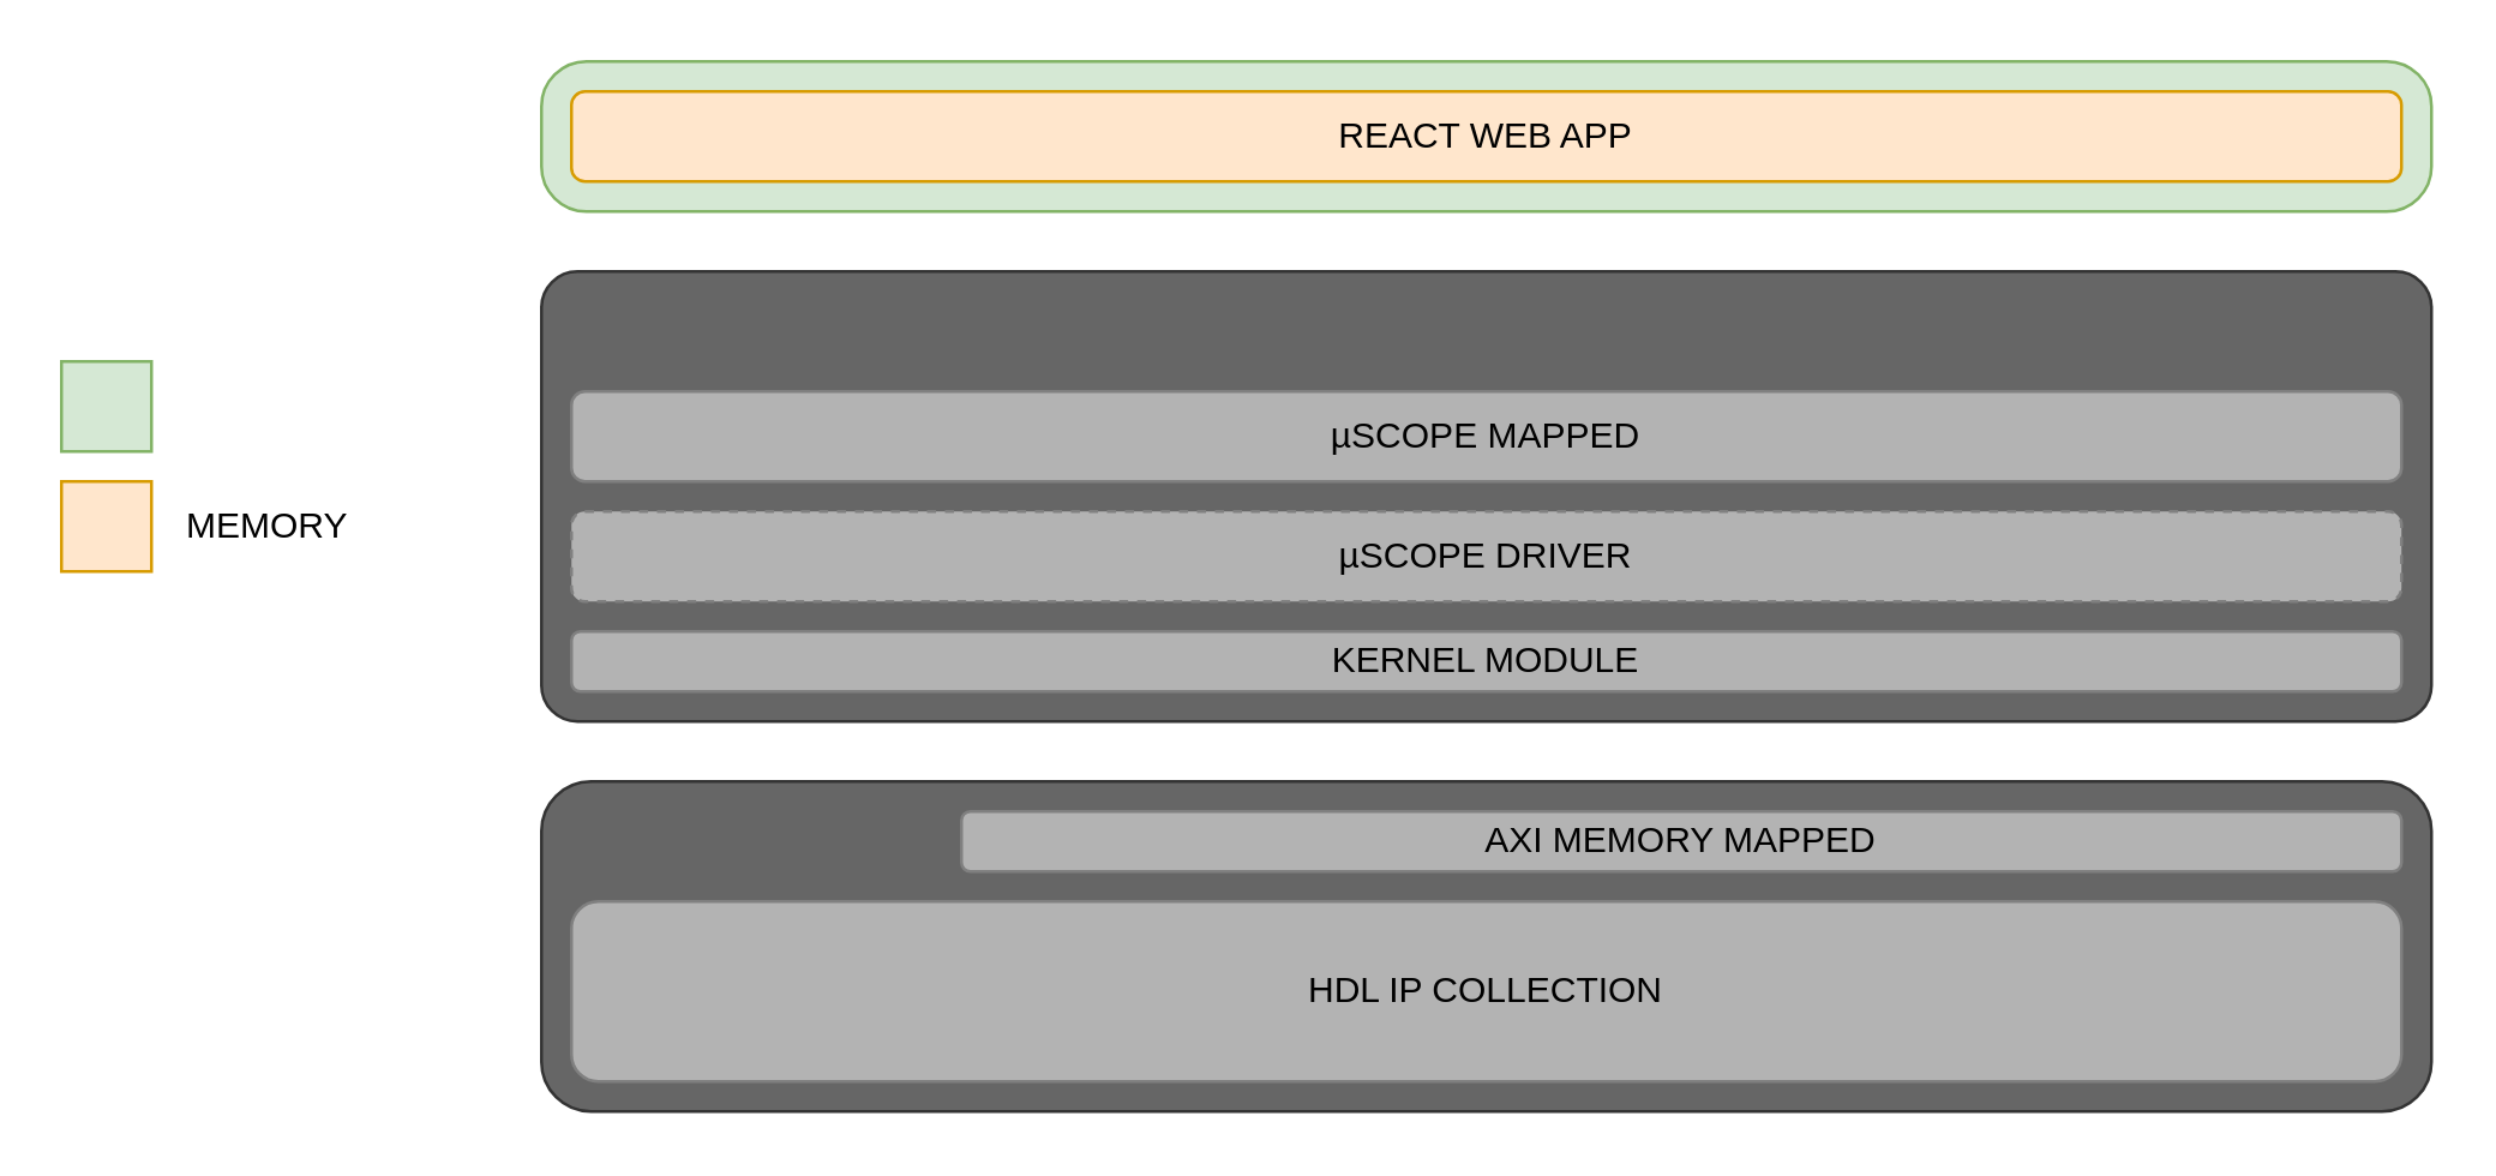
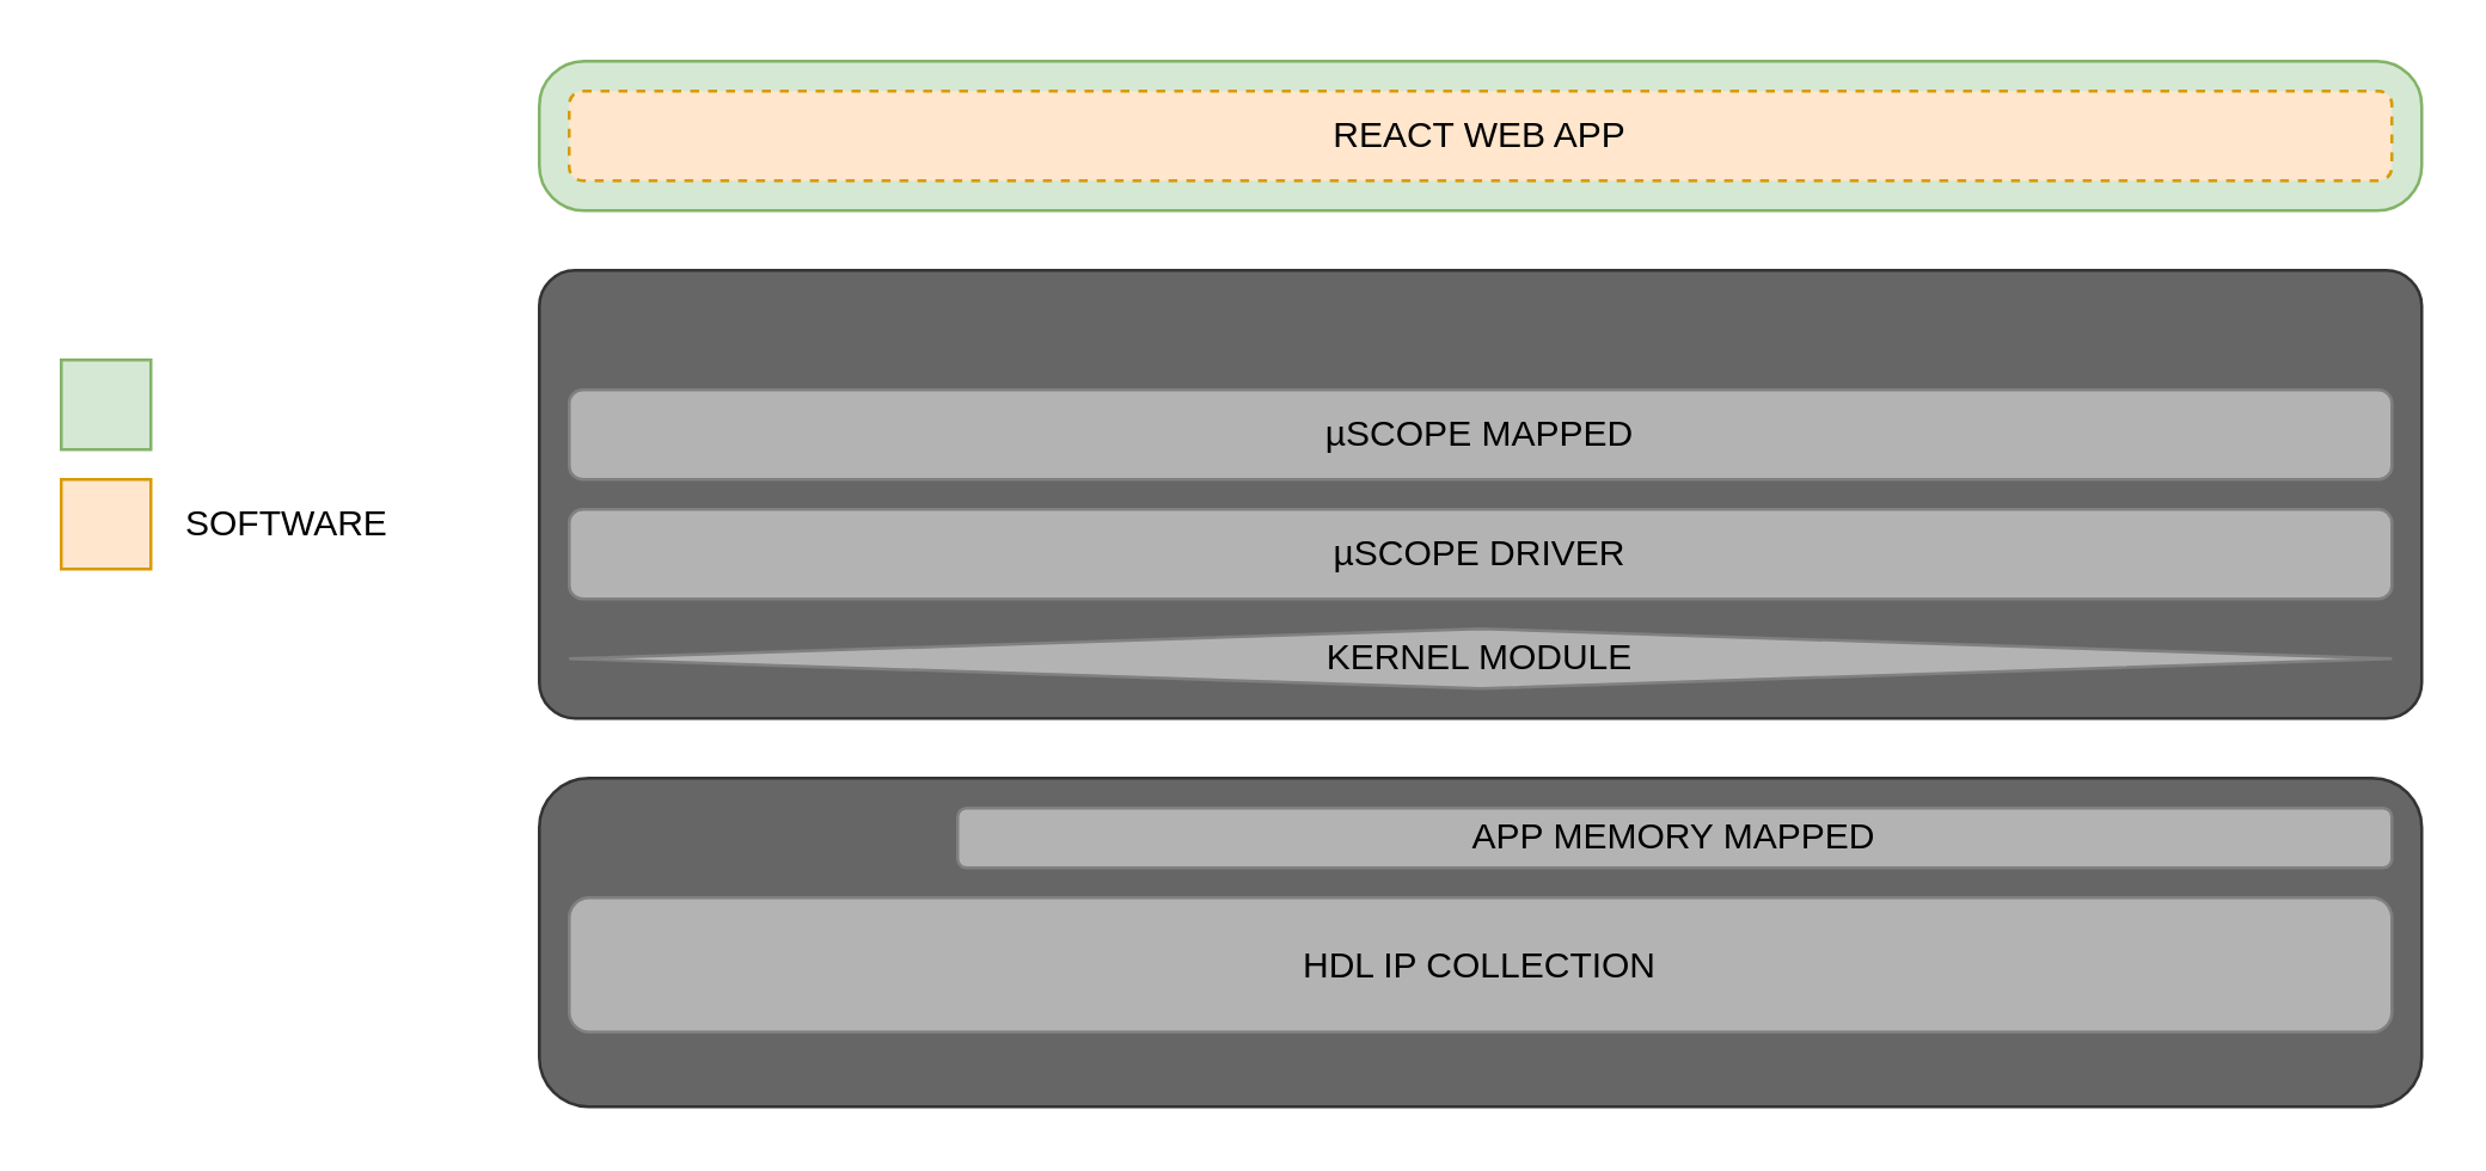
- <mxCell id="9" value="REACT WEB APP" style="rounded=1;whiteSpace=wrap;html=1;fillColor=#ffe6cc;strokeColor=#d79b00;strokeWidth=1;" parent="7" vertex="1"><mxGeometry x="10" y="10" width="610" height="30" as="geometry" /></mxCell>
+ <mxCell id="9" value="REACT WEB APP" style="rounded=1;whiteSpace=wrap;html=1;fillColor=#ffe6cc;strokeColor=#d79b00;strokeWidth=1;dashed=1;" parent="7" vertex="1"><mxGeometry x="10" y="10" width="610" height="30" as="geometry" /></mxCell>
- <mxCell id="6" value="MEMORY" style="text;html=1;strokeColor=none;fillColor=none;align=left;verticalAlign=middle;whiteSpace=wrap;rounded=0;" parent="4" vertex="1"><mxGeometry x="40" y="5" width="80" height="20" as="geometry" /></mxCell>
+ <mxCell id="6" value="SOFTWARE" style="text;html=1;strokeColor=none;fillColor=none;align=left;verticalAlign=middle;whiteSpace=wrap;rounded=0;" parent="4" vertex="1"><mxGeometry x="40" y="5" width="80" height="20" as="geometry" /></mxCell>
- <mxCell id="12" value="µSCOPE DRIVER" style="rounded=1;whiteSpace=wrap;html=1;fillColor=#B3B3B3;strokeColor=#808080;dashed=1;" parent="1" vertex="1"><mxGeometry x="190" y="170" width="610" height="30" as="geometry" /></mxCell>
+ <mxCell id="12" value="µSCOPE DRIVER" style="rounded=1;whiteSpace=wrap;html=1;fillColor=#B3B3B3;strokeColor=#808080;" parent="1" vertex="1"><mxGeometry x="190" y="170" width="610" height="30" as="geometry" /></mxCell>
- <mxCell id="11" value="KERNEL MODULE" style="rounded=1;whiteSpace=wrap;html=1;fillColor=#B3B3B3;strokeColor=#808080;" parent="1" vertex="1"><mxGeometry x="190" y="210" width="610" height="20" as="geometry" /></mxCell>
+ <mxCell id="11" value="KERNEL MODULE" style="rhombus;whiteSpace=wrap;html=1;fillColor=#B3B3B3;strokeColor=#808080;" parent="1" vertex="1"><mxGeometry x="190" y="210" width="610" height="20" as="geometry" /></mxCell>
- <mxCell id="16" value="AXI MEMORY MAPPED" style="rounded=1;whiteSpace=wrap;html=1;fillColor=#B3B3B3;strokeColor=#808080;" parent="1" vertex="1"><mxGeometry x="320" y="270" width="480" height="20" as="geometry" /></mxCell>
+ <mxCell id="16" value="APP MEMORY MAPPED" style="rounded=1;whiteSpace=wrap;html=1;fillColor=#B3B3B3;strokeColor=#808080;" parent="1" vertex="1"><mxGeometry x="320" y="270" width="480" height="20" as="geometry" /></mxCell>
- <mxCell id="15" value="HDL IP COLLECTION" style="rounded=1;whiteSpace=wrap;html=1;fillColor=#B3B3B3;strokeColor=#808080;" parent="1" vertex="1"><mxGeometry x="190" y="300" width="610" height="60" as="geometry" /></mxCell>
+ <mxCell id="15" value="HDL IP COLLECTION" style="rounded=1;whiteSpace=wrap;html=1;fillColor=#B3B3B3;strokeColor=#808080;" parent="1" vertex="1"><mxGeometry x="190" y="300" width="610" height="45" as="geometry" /></mxCell>
